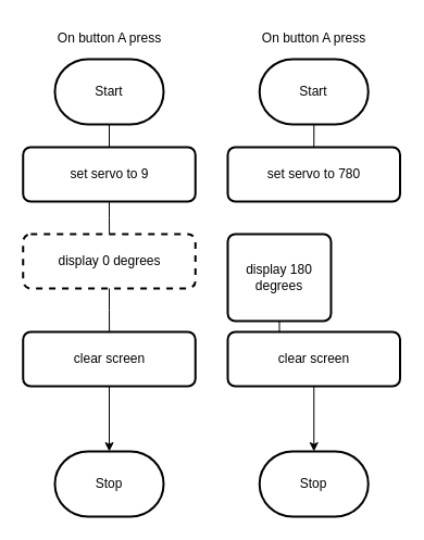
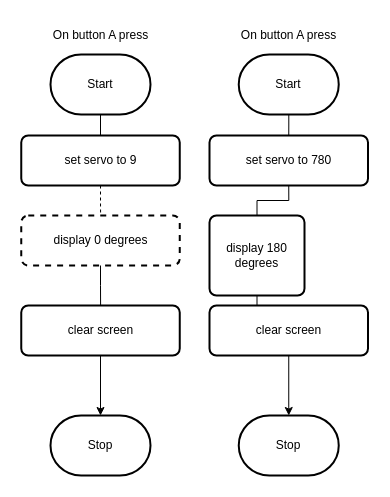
- <mxCell id="8" value="" style="edgeStyle=orthogonalEdgeStyle;html=1;rounded=0;startArrow=none;exitX=0.5;exitY=1;exitDx=0;exitDy=0;endArrow=none;" edge="1" parent="1" source="7" target="9"><mxGeometry relative="1" as="geometry"><mxPoint x="100" y="185" as="sourcePoint" /><mxPoint x="100" y="695" as="targetPoint" /></mxGeometry></mxCell>
+ <mxCell id="8" value="" style="edgeStyle=orthogonalEdgeStyle;html=1;rounded=0;startArrow=none;exitX=0.5;exitY=1;exitDx=0;exitDy=0;endArrow=none;dashed=1;" edge="1" parent="1" source="7" target="9"><mxGeometry relative="1" as="geometry"><mxPoint x="100" y="185" as="sourcePoint" /><mxPoint x="100" y="695" as="targetPoint" /></mxGeometry></mxCell>
+ <mxCell id="18" value="" style="edgeStyle=orthogonalEdgeStyle;html=1;rounded=0;startArrow=none;exitX=0.5;exitY=1;exitDx=0;exitDy=0;endArrow=none;" edge="1" parent="1" source="17" target="19"><mxGeometry relative="1" as="geometry"><mxPoint x="288.25" y="185" as="sourcePoint" /><mxPoint x="288.25" y="695" as="targetPoint" /></mxGeometry></mxCell>
